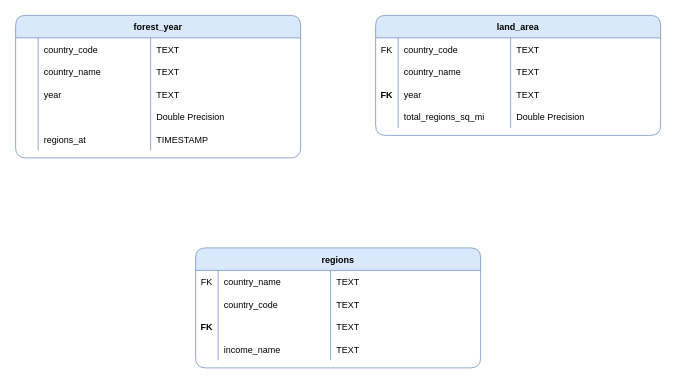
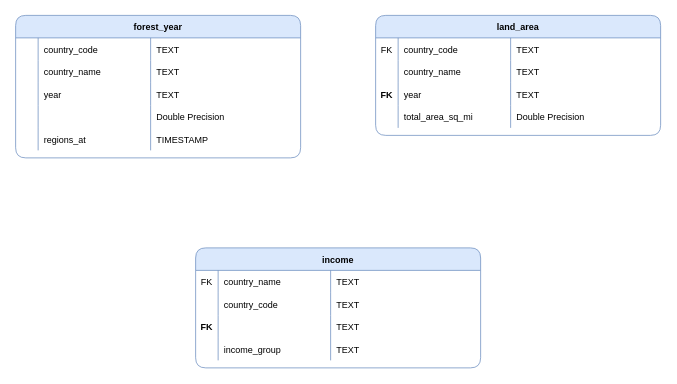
- <mxCell id="37" value="total_regions_sq_mi" style="shape=partialRectangle;connectable=0;fillColor=none;top=0;left=0;bottom=0;right=0;align=left;spacingLeft=6;overflow=hidden;" vertex="1" parent="35"><mxGeometry x="30" width="150" height="30" as="geometry"><mxRectangle width="150" height="30" as="alternateBounds" /></mxGeometry></mxCell>
+ <mxCell id="37" value="total_area_sq_mi" style="shape=partialRectangle;connectable=0;fillColor=none;top=0;left=0;bottom=0;right=0;align=left;spacingLeft=6;overflow=hidden;" vertex="1" parent="35"><mxGeometry x="30" width="150" height="30" as="geometry"><mxRectangle width="150" height="30" as="alternateBounds" /></mxGeometry></mxCell>
- <mxCell id="39" value="regions" style="shape=table;startSize=30;container=1;collapsible=1;childLayout=tableLayout;fixedRows=1;rowLines=0;fontStyle=1;align=center;resizeLast=1;rounded=1;fillColor=#dae8fc;strokeColor=#6c8ebf;shadow=0;sketch=0;" vertex="1" parent="1"><mxGeometry x="260" y="330" width="380" height="160.0" as="geometry" /></mxCell>
+ <mxCell id="39" value="income" style="shape=table;startSize=30;container=1;collapsible=1;childLayout=tableLayout;fixedRows=1;rowLines=0;fontStyle=1;align=center;resizeLast=1;rounded=1;fillColor=#dae8fc;strokeColor=#6c8ebf;shadow=0;sketch=0;" vertex="1" parent="1"><mxGeometry x="260" y="330" width="380" height="160.0" as="geometry" /></mxCell>
- <mxCell id="53" value="income_name" style="shape=partialRectangle;connectable=0;fillColor=none;top=0;left=0;bottom=0;right=0;align=left;spacingLeft=6;overflow=hidden;" vertex="1" parent="51"><mxGeometry x="30" width="150" height="30" as="geometry"><mxRectangle width="150" height="30" as="alternateBounds" /></mxGeometry></mxCell>
+ <mxCell id="53" value="income_group" style="shape=partialRectangle;connectable=0;fillColor=none;top=0;left=0;bottom=0;right=0;align=left;spacingLeft=6;overflow=hidden;" vertex="1" parent="51"><mxGeometry x="30" width="150" height="30" as="geometry"><mxRectangle width="150" height="30" as="alternateBounds" /></mxGeometry></mxCell>
